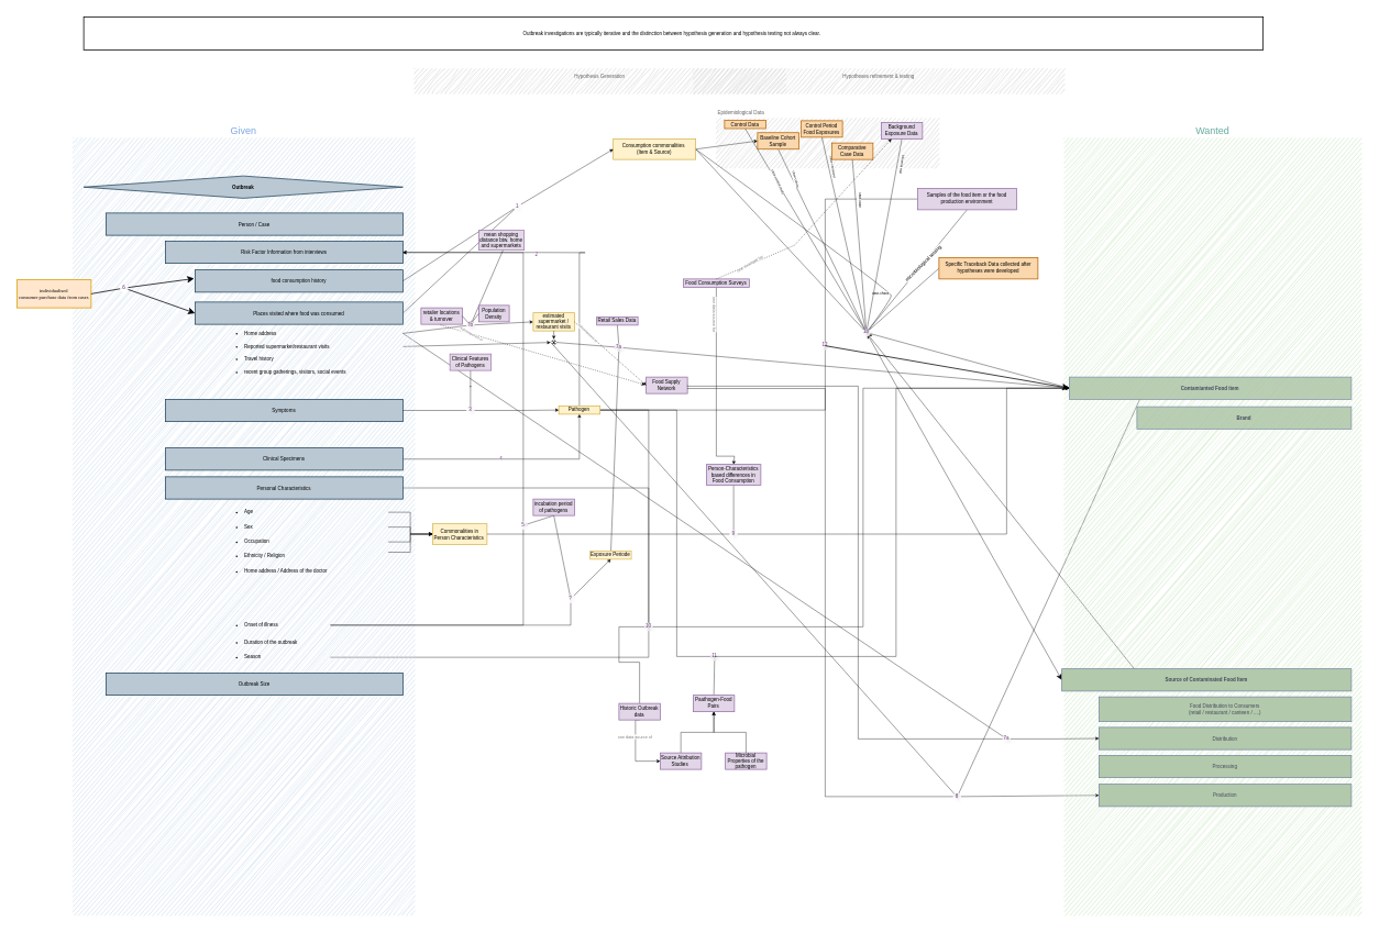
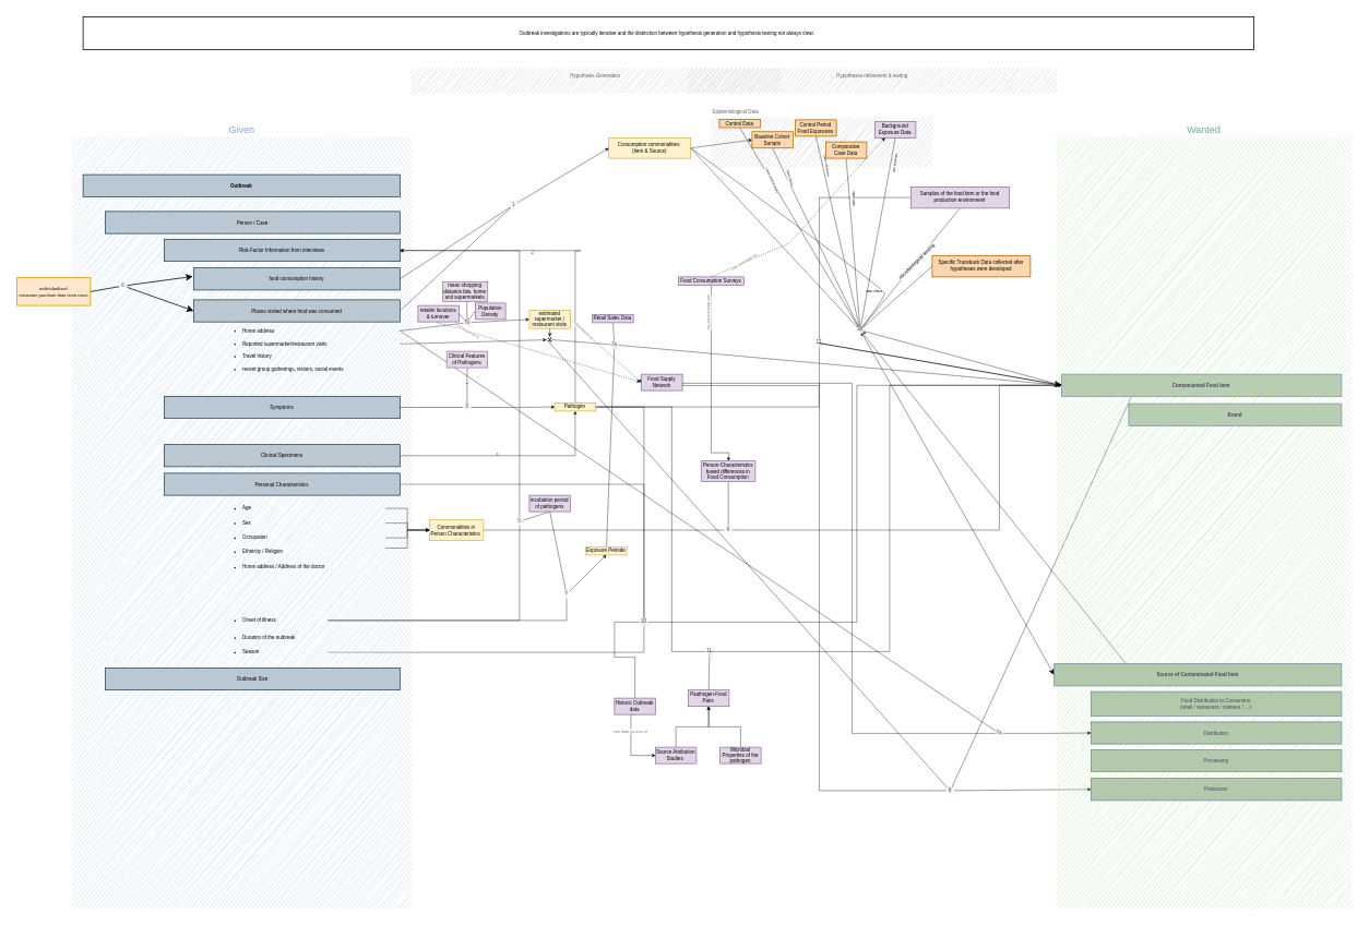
- <mxCell id="44" value="&lt;font style=&quot;font-size: 6px;&quot;&gt;&lt;b style=&quot;font-size: 6px;&quot;&gt;Outbreak&lt;/b&gt;&lt;/font&gt;" style="rhombus;whiteSpace=wrap;html=1;fillColor=#bac8d3;strokeColor=#23445d;glass=0;shadow=0;labelBackgroundColor=none;fontSize=6;" parent="1" vertex="1"><mxGeometry x="101" y="213" width="387" height="27" as="geometry" /></mxCell>
+ <mxCell id="44" value="&lt;font style=&quot;font-size: 6px;&quot;&gt;&lt;b style=&quot;font-size: 6px;&quot;&gt;Outbreak&lt;/b&gt;&lt;/font&gt;" style="rounded=0;whiteSpace=wrap;html=1;fillColor=#bac8d3;strokeColor=#23445d;glass=0;shadow=0;labelBackgroundColor=none;fontSize=6;" parent="1" vertex="1"><mxGeometry x="101" y="213" width="387" height="27" as="geometry" /></mxCell>
- <mxCell id="138" value="mean shopping distance btw. home and supermarkets" style="rounded=0;whiteSpace=wrap;html=1;strokeColor=#9673a6;align=center;verticalAlign=middle;fontFamily=Helvetica;fontSize=6;fontColor=default;fillColor=#e1d5e7;spacing=0;opacity=90;" parent="1" vertex="1"><mxGeometry x="580" y="279" width="55" height="24" as="geometry" /></mxCell>
+ <mxCell id="138" value="mean shopping distance btw. home and supermarkets" style="rounded=0;whiteSpace=wrap;html=1;strokeColor=#9673a6;align=center;verticalAlign=middle;fontFamily=Helvetica;fontSize=6;fontColor=default;fillColor=#e1d5e7;spacing=0;opacity=90;" parent="1" vertex="1"><mxGeometry x="540" y="344" width="55" height="24" as="geometry" /></mxCell>
